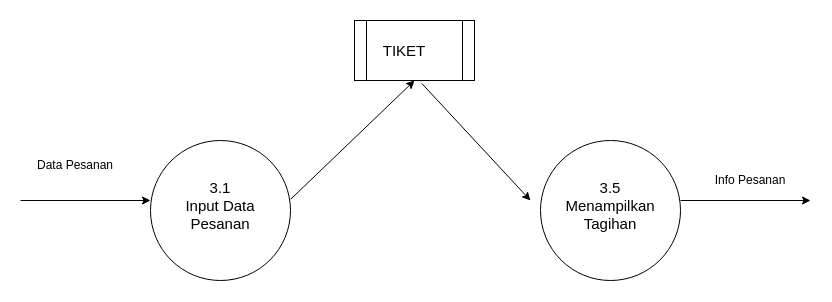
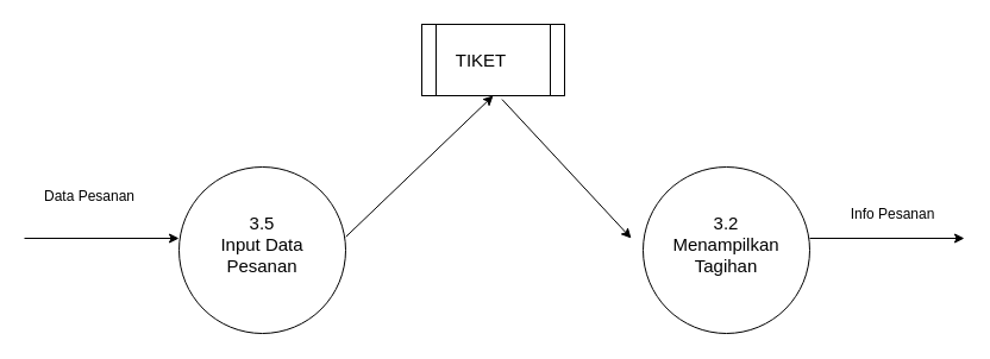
- <mxCell id="11" value="3.1&lt;br&gt;Input Data&lt;br&gt;Pesanan" style="text;html=1;strokeColor=none;fillColor=none;align=center;verticalAlign=middle;whiteSpace=wrap;rounded=0;fontSize=15;" vertex="1" parent="1"><mxGeometry x="150" y="160" width="140" height="90" as="geometry" /></mxCell>
+ <mxCell id="11" value="3.5&lt;br&gt;Input Data&lt;br&gt;Pesanan" style="text;html=1;strokeColor=none;fillColor=none;align=center;verticalAlign=middle;whiteSpace=wrap;rounded=0;fontSize=15;" vertex="1" parent="1"><mxGeometry x="150" y="160" width="140" height="90" as="geometry" /></mxCell>
- <mxCell id="12" value="3.5&lt;br&gt;Menampilkan&lt;br&gt;Tagihan" style="text;html=1;strokeColor=none;fillColor=none;align=center;verticalAlign=middle;whiteSpace=wrap;rounded=0;fontSize=15;" vertex="1" parent="1"><mxGeometry x="545" y="165" width="130" height="80" as="geometry" /></mxCell>
+ <mxCell id="12" value="3.2&lt;br&gt;Menampilkan&lt;br&gt;Tagihan" style="text;html=1;strokeColor=none;fillColor=none;align=center;verticalAlign=middle;whiteSpace=wrap;rounded=0;fontSize=15;" vertex="1" parent="1"><mxGeometry x="545" y="165" width="130" height="80" as="geometry" /></mxCell>
